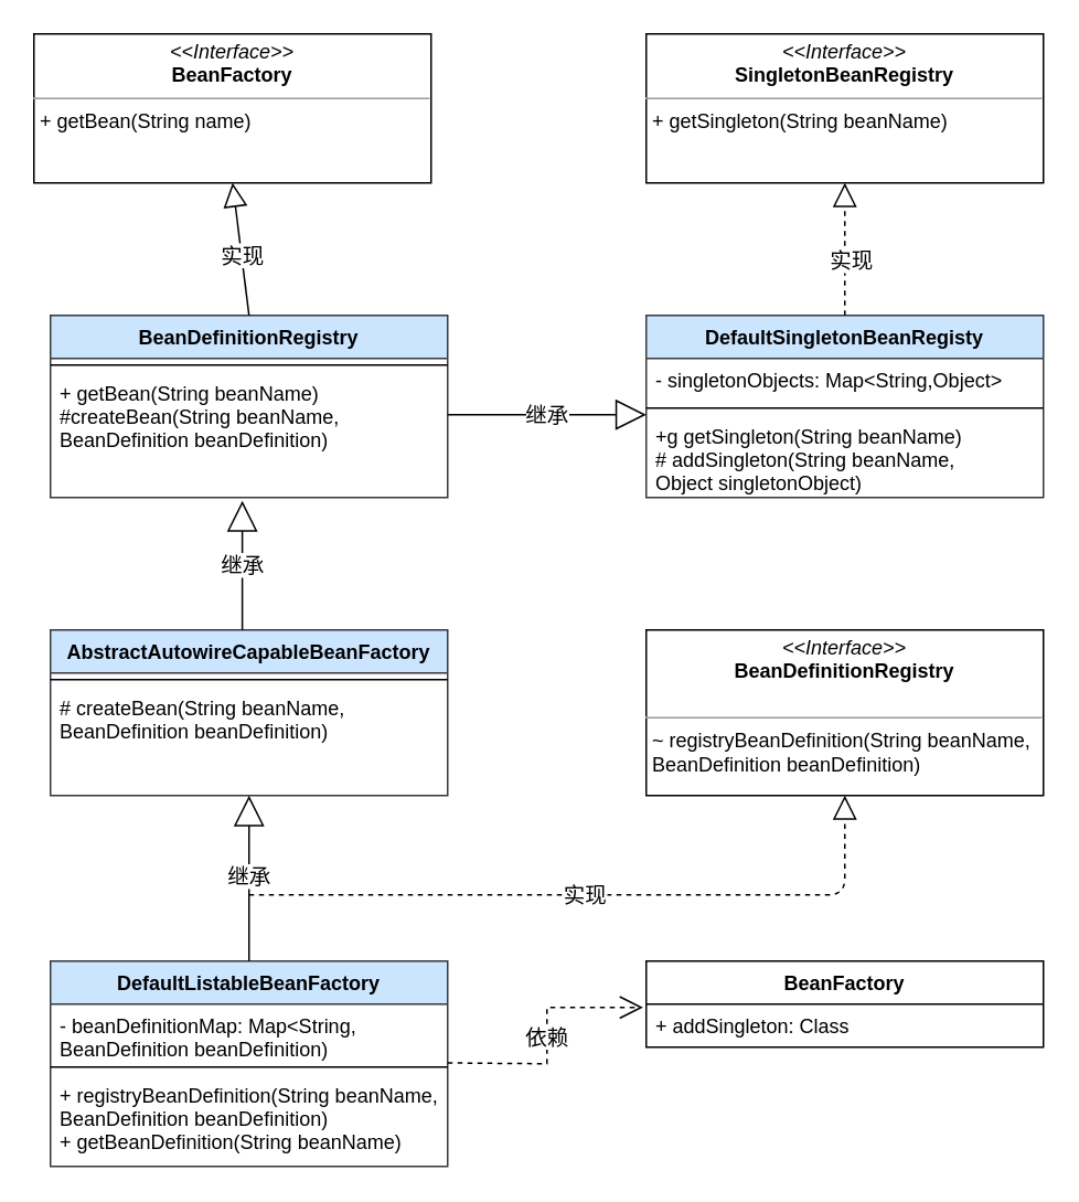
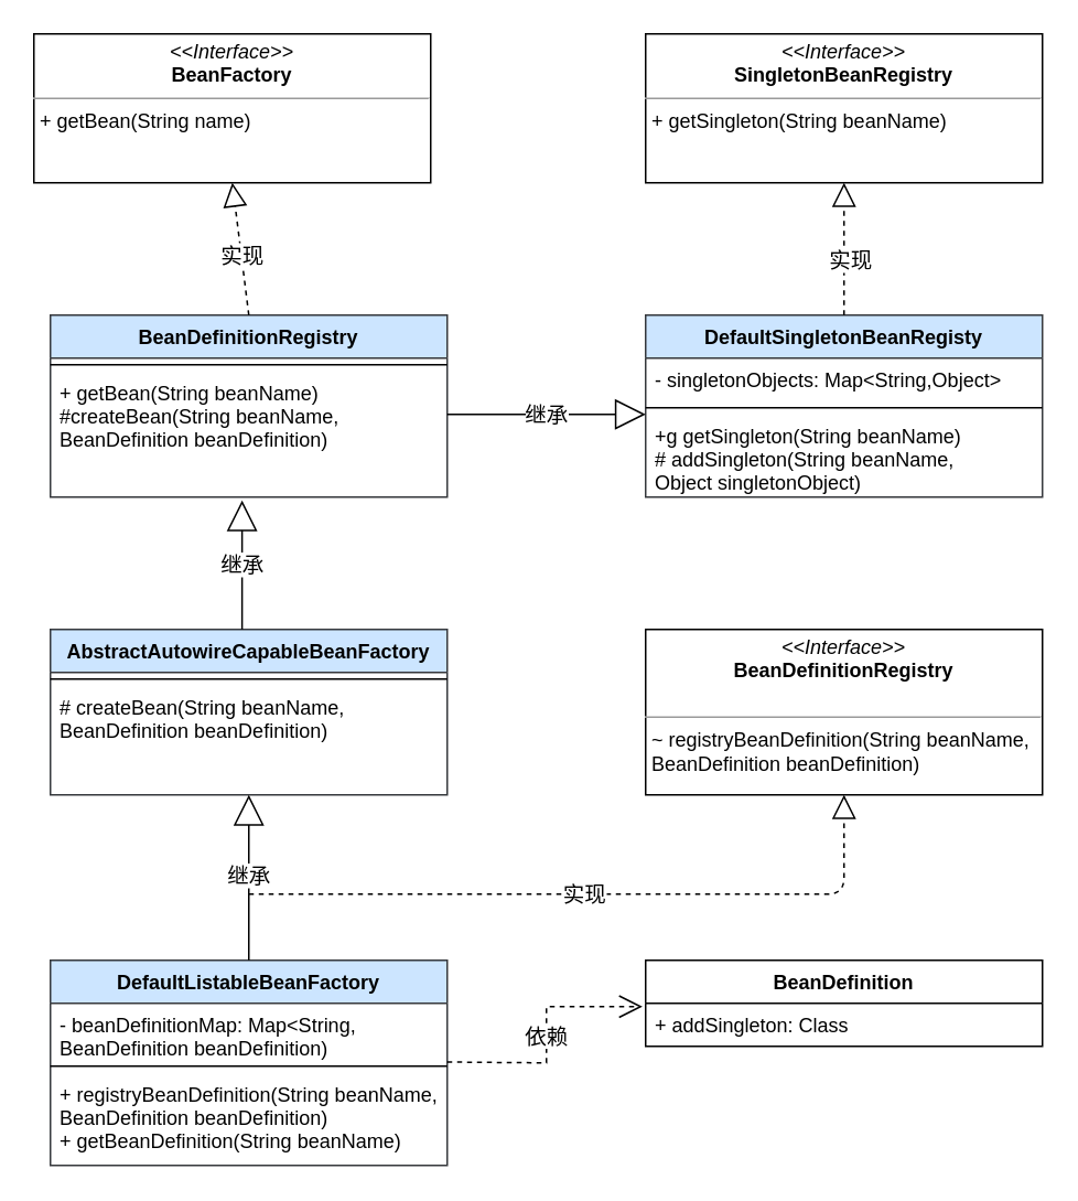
- <mxCell id="18" value="" style="endArrow=block;dashed=0;endFill=0;endSize=12;html=1;entryX=0.5;entryY=1;entryDx=0;entryDy=0;exitX=0.5;exitY=0;exitDx=0;exitDy=0;" edge="1" parent="1" source="2" target="5"><mxGeometry width="160" relative="1" as="geometry"><mxPoint x="370" y="450" as="sourcePoint" /><mxPoint x="310" y="190" as="targetPoint" /></mxGeometry></mxCell>
+ <mxCell id="18" value="" style="endArrow=block;dashed=1;endFill=0;endSize=12;html=1;entryX=0.5;entryY=1;entryDx=0;entryDy=0;exitX=0.5;exitY=0;exitDx=0;exitDy=0;" edge="1" parent="1" source="2" target="5"><mxGeometry width="160" relative="1" as="geometry"><mxPoint x="370" y="450" as="sourcePoint" /><mxPoint x="310" y="190" as="targetPoint" /></mxGeometry></mxCell>
- <mxCell id="28" value="BeanFactory" style="swimlane;fontStyle=1;align=center;verticalAlign=top;childLayout=stackLayout;horizontal=1;startSize=26;horizontalStack=0;resizeParent=1;resizeParentMax=0;resizeLast=0;collapsible=1;marginBottom=0;" vertex="1" parent="1"><mxGeometry x="390" y="580" width="240" height="52" as="geometry" /></mxCell>
+ <mxCell id="28" value="BeanDefinition" style="swimlane;fontStyle=1;align=center;verticalAlign=top;childLayout=stackLayout;horizontal=1;startSize=26;horizontalStack=0;resizeParent=1;resizeParentMax=0;resizeLast=0;collapsible=1;marginBottom=0;" vertex="1" parent="1"><mxGeometry x="390" y="580" width="240" height="52" as="geometry" /></mxCell>
